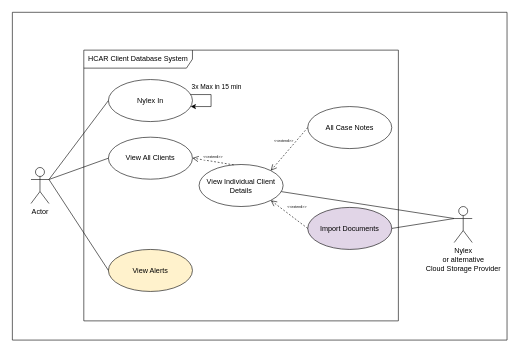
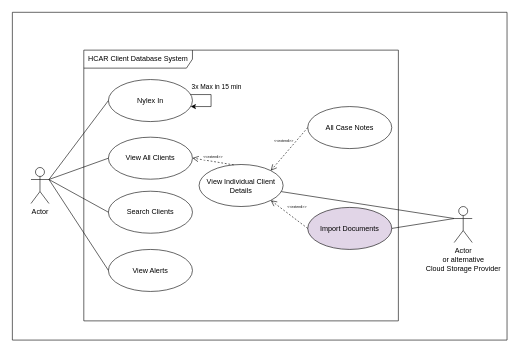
+ <mxCell id="20" value="" style="endArrow=none;html=1;rounded=0;entryX=0;entryY=0.5;entryDx=0;entryDy=0;exitX=1;exitY=0.333;exitDx=0;exitDy=0;exitPerimeter=0;" edge="1" parent="1" source="3" target="8"><mxGeometry width="50" height="50" relative="1" as="geometry"><mxPoint x="187" y="370" as="sourcePoint" /><mxPoint x="237" y="320" as="targetPoint" /></mxGeometry></mxCell>
+ <mxCell id="8" value="Search Clients" style="ellipse;whiteSpace=wrap;html=1;" parent="1" vertex="1"><mxGeometry x="180" y="318" width="140" height="70" as="geometry" /></mxCell>
- <mxCell id="4" value="Nylex&lt;br&gt;or alternative&lt;br&gt;Cloud Storage Provider" style="shape=umlActor;verticalLabelPosition=bottom;verticalAlign=top;html=1;" parent="1" vertex="1"><mxGeometry x="756" y="343.5" width="30" height="60" as="geometry" /></mxCell>
+ <mxCell id="4" value="Actor&lt;br&gt;or alternative&lt;br&gt;Cloud Storage Provider" style="shape=umlActor;verticalLabelPosition=bottom;verticalAlign=top;html=1;" parent="1" vertex="1"><mxGeometry x="756" y="343.5" width="30" height="60" as="geometry" /></mxCell>
- <mxCell id="10" value="View Alerts" style="ellipse;whiteSpace=wrap;html=1;fillColor=#fff2cc;" parent="1" vertex="1"><mxGeometry x="180" y="415" width="140" height="70" as="geometry" /></mxCell>
+ <mxCell id="10" value="View Alerts" style="ellipse;whiteSpace=wrap;html=1;" parent="1" vertex="1"><mxGeometry x="180" y="415" width="140" height="70" as="geometry" /></mxCell>
